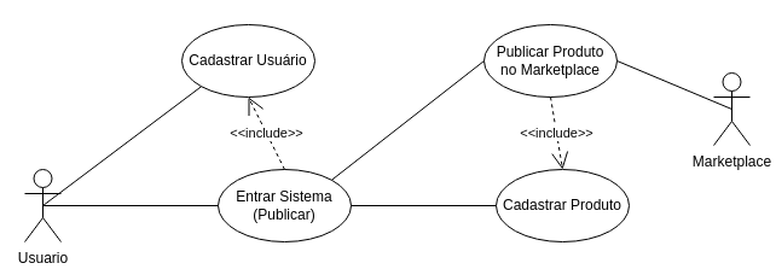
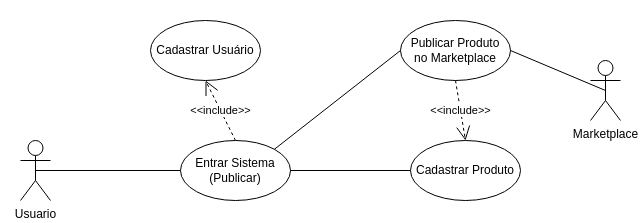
- <mxCell id="6" value="" style="endArrow=none;html=1;exitX=0.5;exitY=0.5;exitDx=0;exitDy=0;exitPerimeter=0;entryX=0;entryY=1;entryDx=0;entryDy=0;" parent="1" source="2" target="4" edge="1"><mxGeometry width="50" height="50" relative="1" as="geometry"><mxPoint x="50" y="130" as="sourcePoint" /><mxPoint x="110" y="30" as="targetPoint" /></mxGeometry></mxCell>
